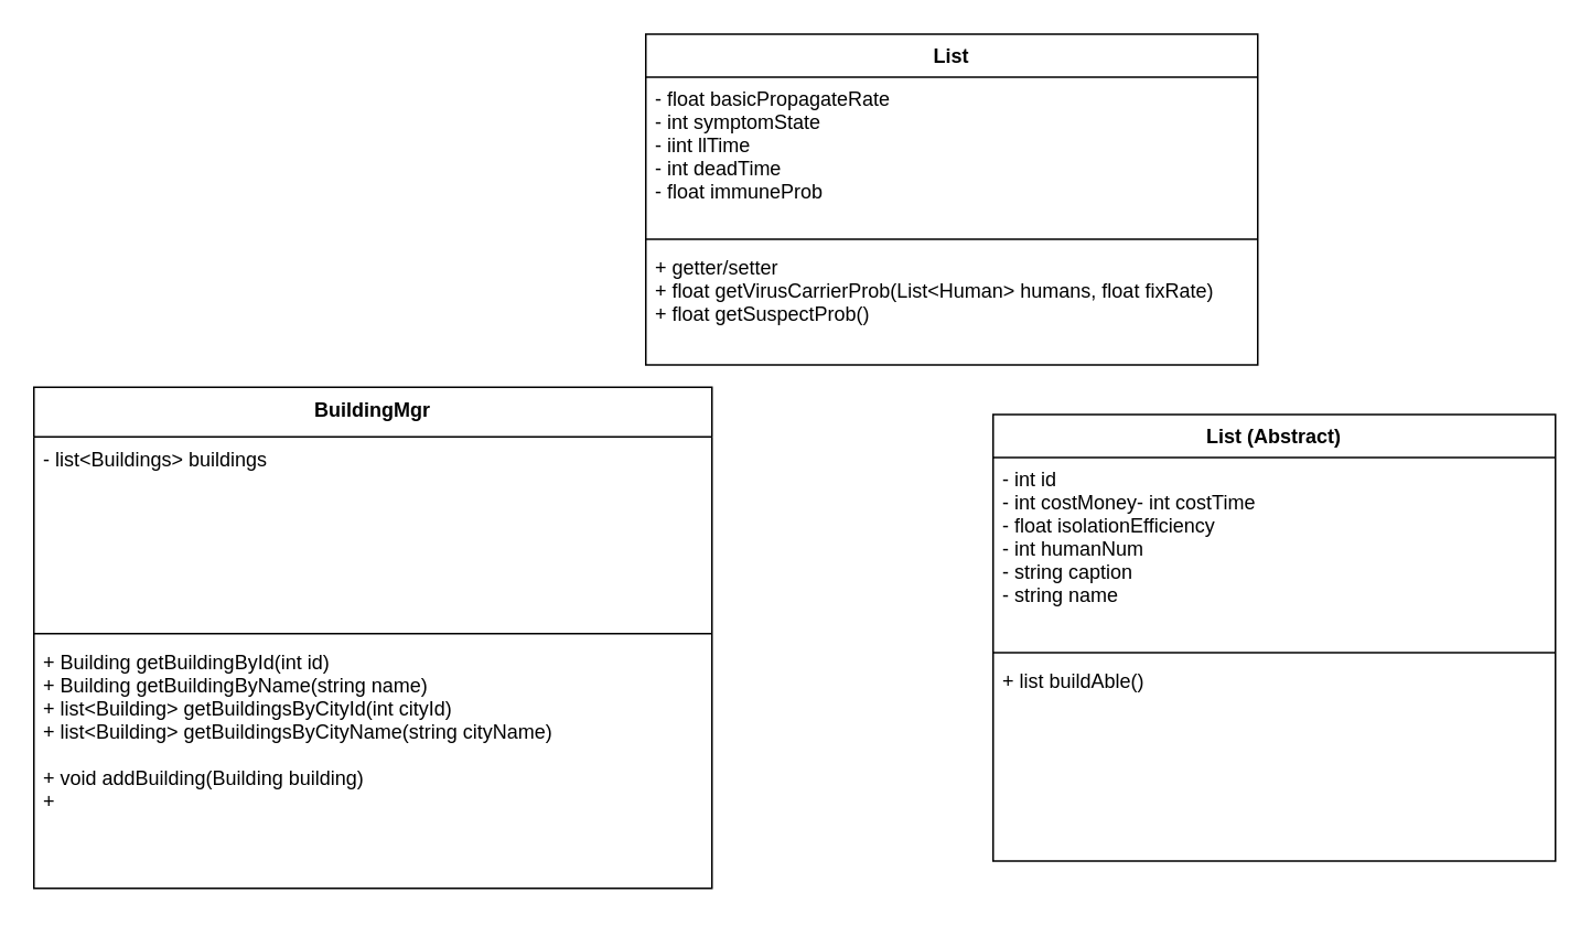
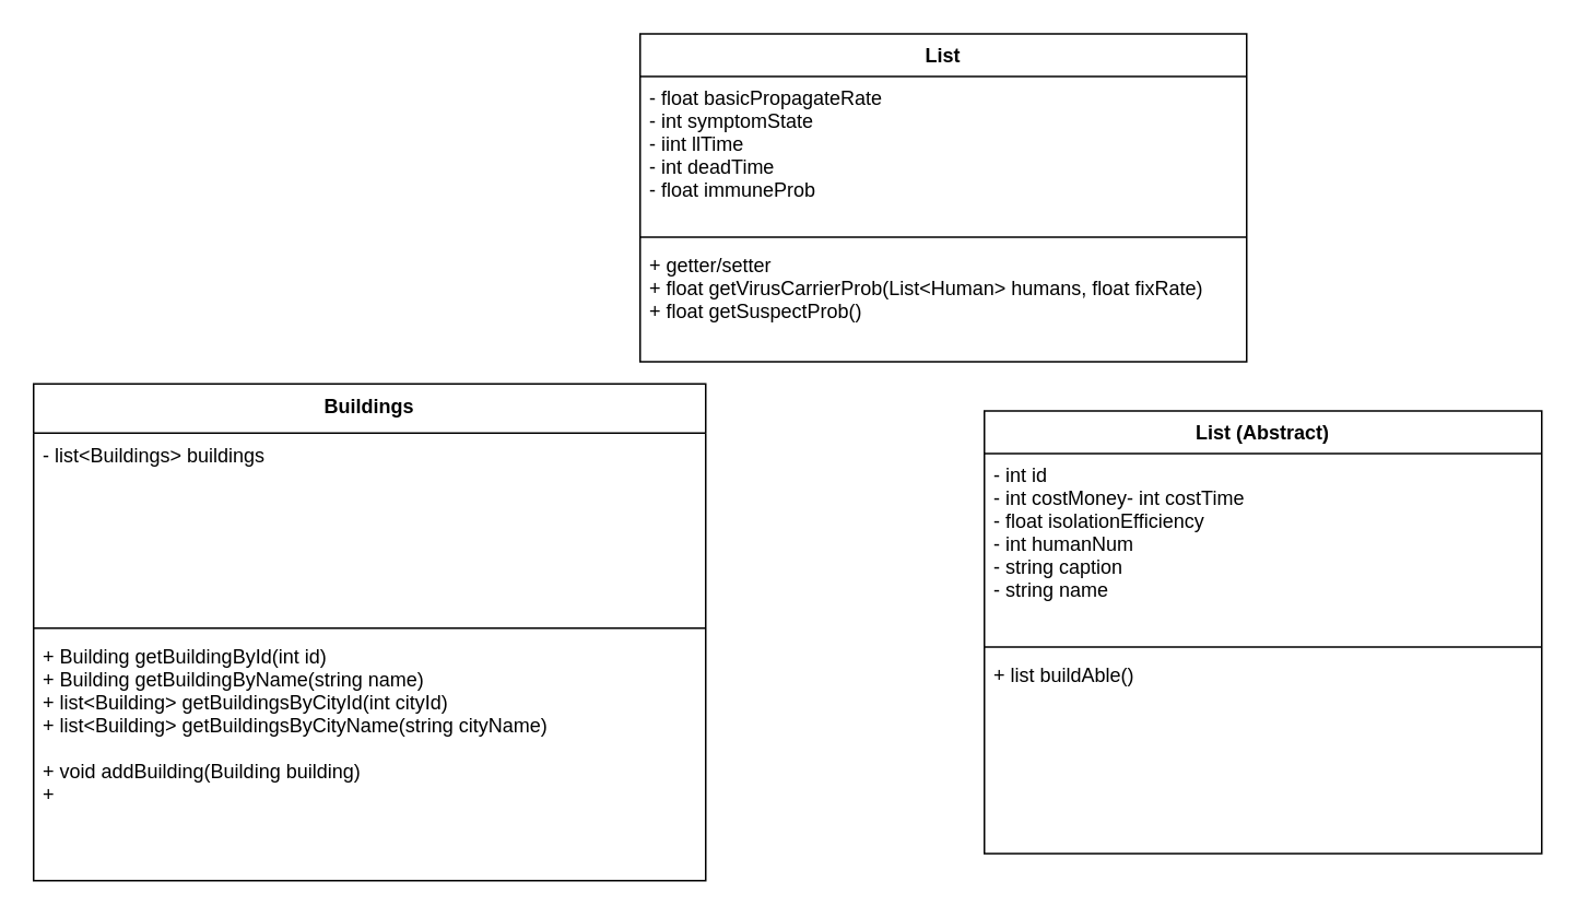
- <mxCell id="10" value="BuildingMgr" style="swimlane;fontStyle=1;align=center;verticalAlign=top;childLayout=stackLayout;horizontal=1;startSize=30;horizontalStack=0;resizeParent=1;resizeParentMax=0;resizeLast=0;collapsible=1;marginBottom=0;" vertex="1" parent="1"><mxGeometry x="20" y="233.5" width="410" height="303" as="geometry" /></mxCell>
+ <mxCell id="10" value="Buildings" style="swimlane;fontStyle=1;align=center;verticalAlign=top;childLayout=stackLayout;horizontal=1;startSize=30;horizontalStack=0;resizeParent=1;resizeParentMax=0;resizeLast=0;collapsible=1;marginBottom=0;" vertex="1" parent="1"><mxGeometry x="20" y="233.5" width="410" height="303" as="geometry" /></mxCell>
